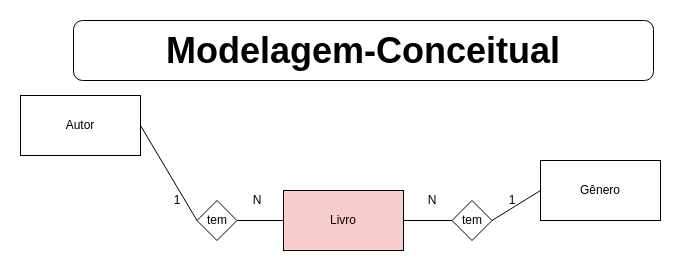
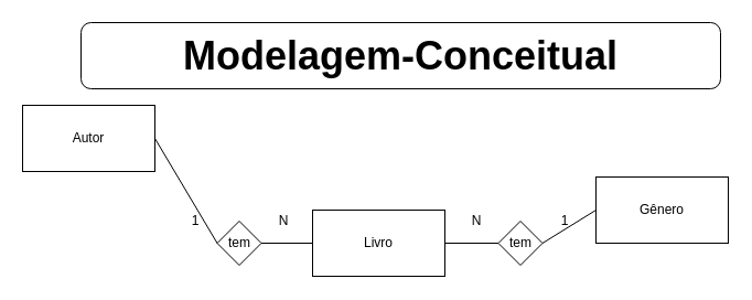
- <mxCell id="5" value="&lt;font style=&quot;vertical-align: inherit&quot;&gt;&lt;font style=&quot;vertical-align: inherit&quot;&gt;Livro&lt;/font&gt;&lt;/font&gt;" style="rounded=0;whiteSpace=wrap;html=1;fillColor=#f8cecc;" vertex="1" parent="1"><mxGeometry x="283" y="190" width="120" height="60" as="geometry" /></mxCell>
+ <mxCell id="5" value="&lt;font style=&quot;vertical-align: inherit&quot;&gt;&lt;font style=&quot;vertical-align: inherit&quot;&gt;Livro&lt;/font&gt;&lt;/font&gt;" style="rounded=0;whiteSpace=wrap;html=1;" vertex="1" parent="1"><mxGeometry x="283" y="190" width="120" height="60" as="geometry" /></mxCell>
